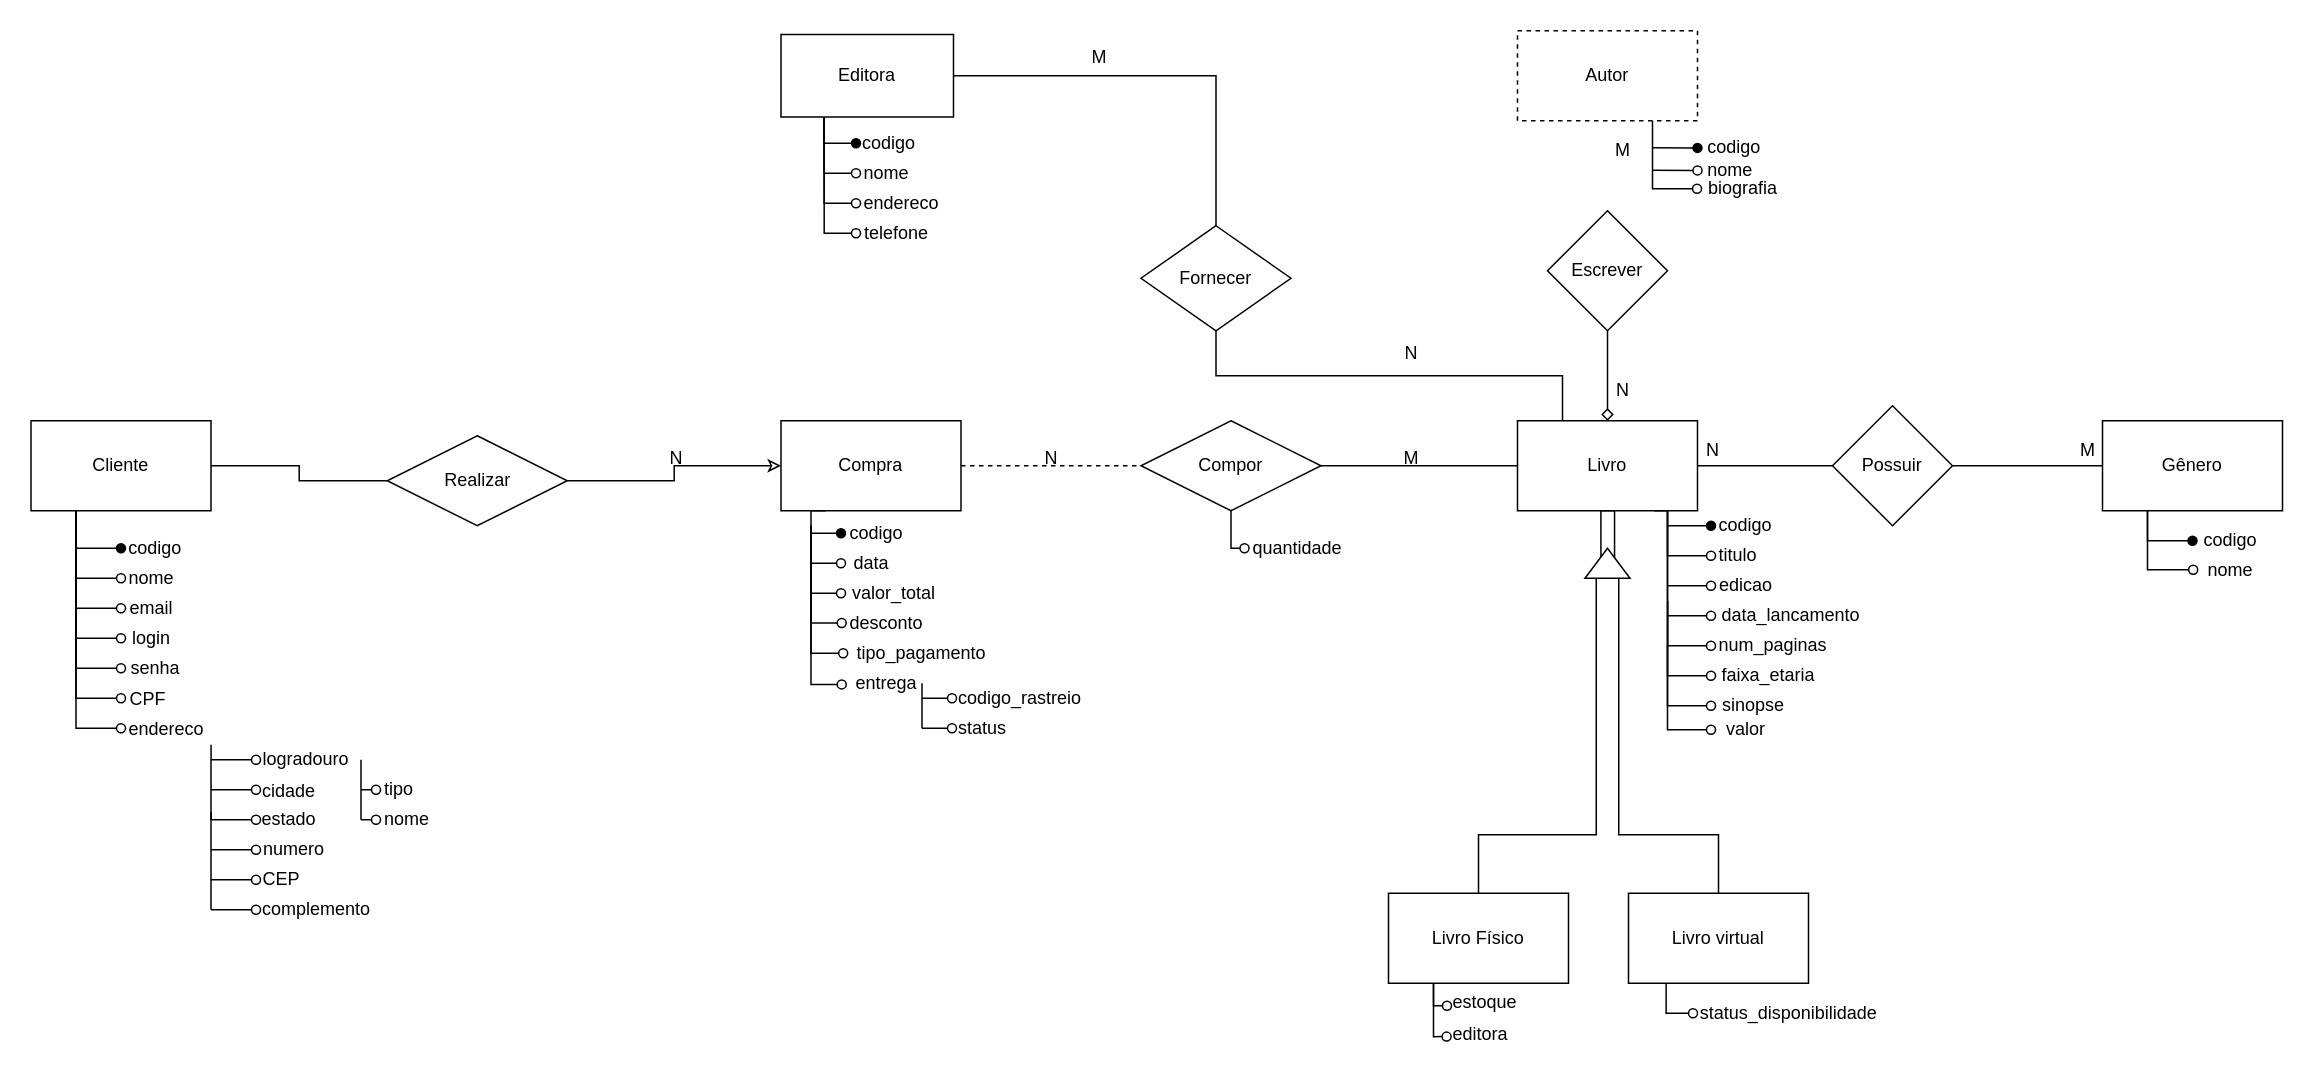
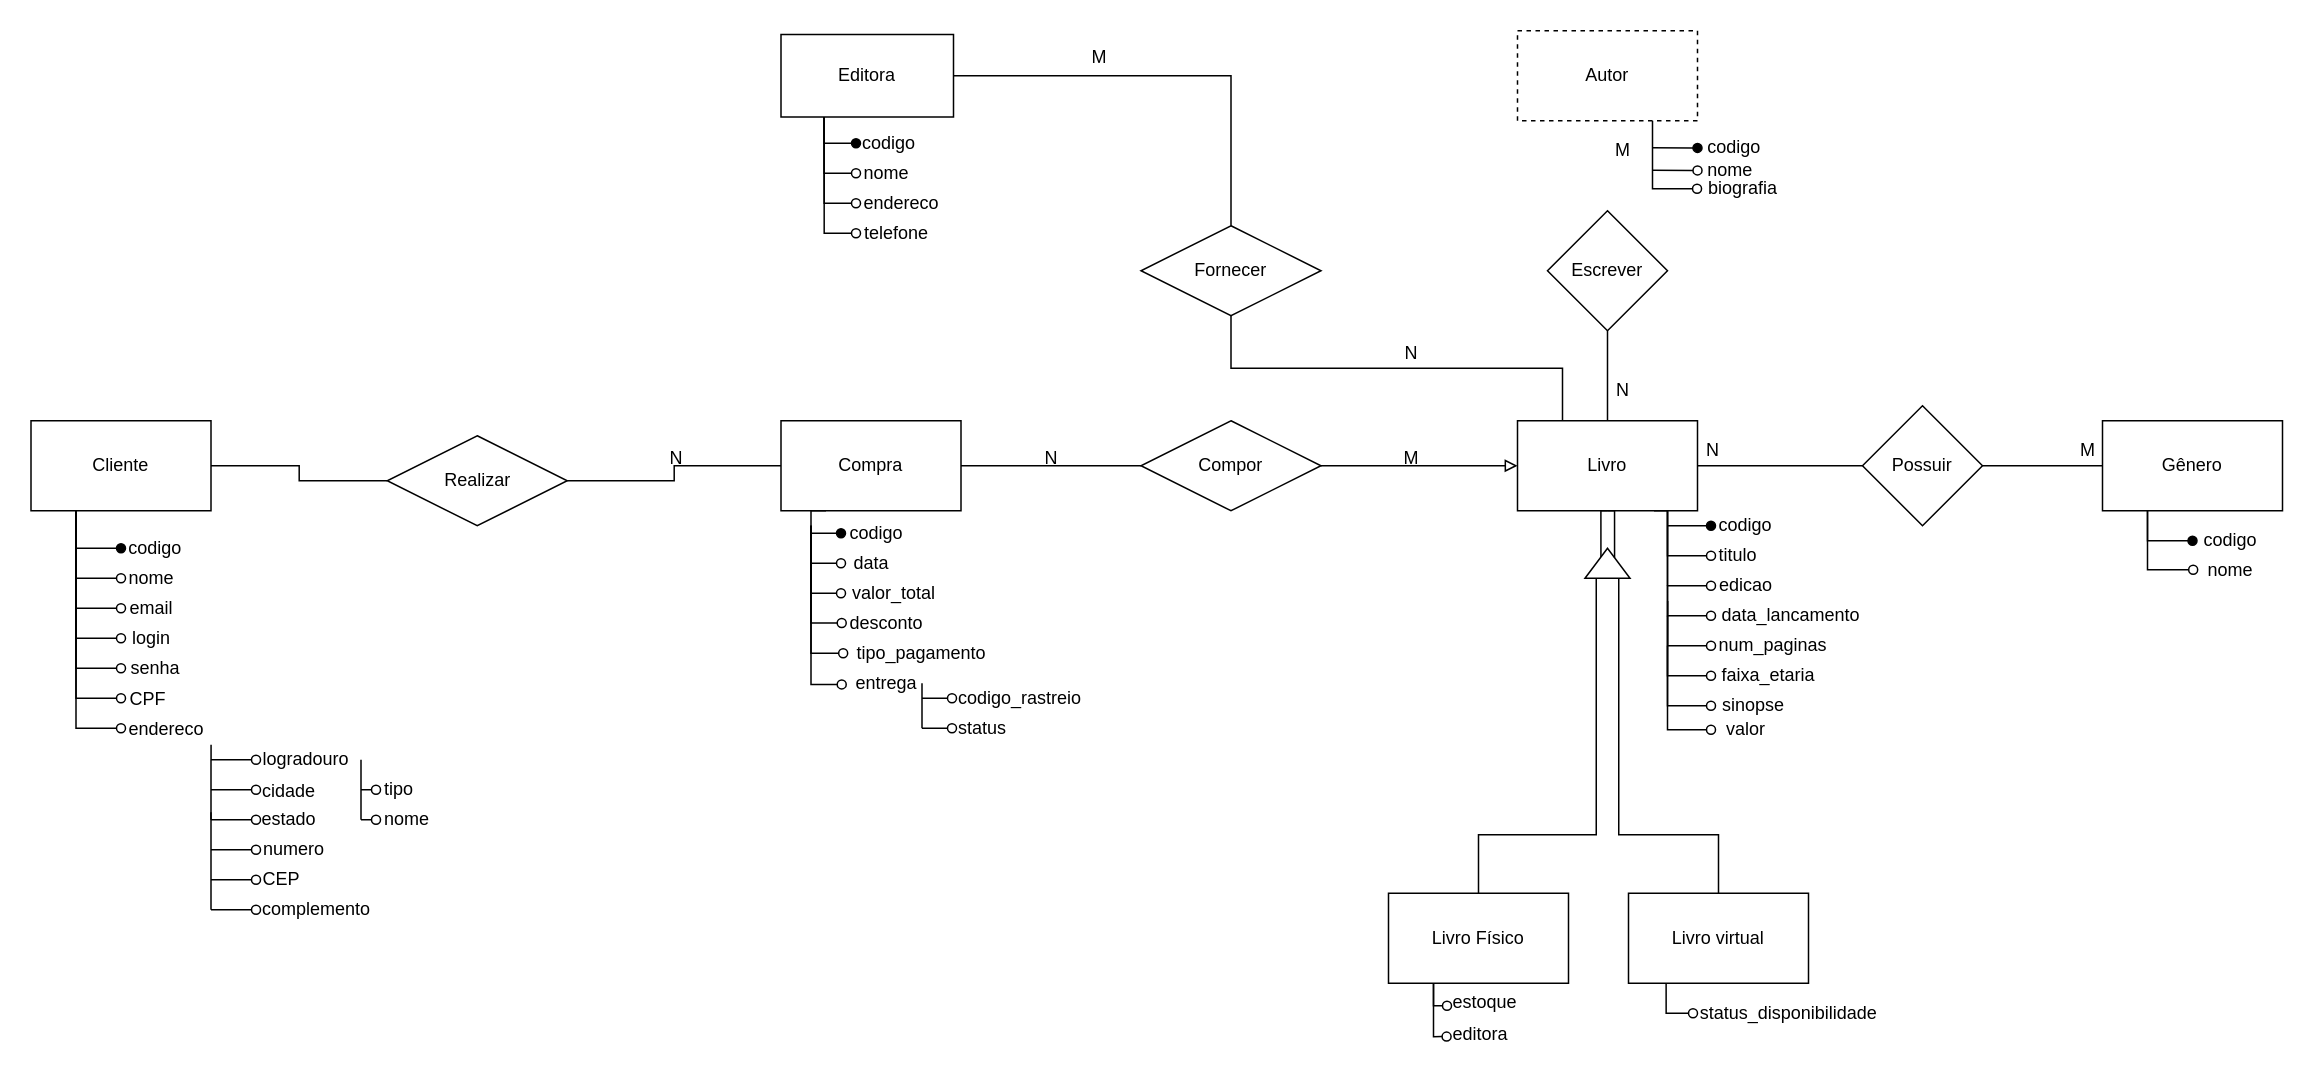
- <mxCell id="124" value="Fornecer" style="shape=rhombus;perimeter=rhombusPerimeter;whiteSpace=wrap;html=1;align=center;" vertex="1" parent="1"><mxGeometry x="760" y="150" width="100" height="70" as="geometry" /></mxCell>
+ <mxCell id="124" value="Fornecer" style="shape=rhombus;perimeter=rhombusPerimeter;whiteSpace=wrap;html=1;align=center;" vertex="1" parent="1"><mxGeometry x="760" y="150" width="120" height="60" as="geometry" /></mxCell>
- <mxCell id="56" style="edgeStyle=none;rounded=0;orthogonalLoop=1;jettySize=auto;html=1;exitX=0.5;exitY=1;exitDx=0;exitDy=0;endArrow=diamond;endFill=0;strokeColor=#000000;fillColor=#e1d5e7;entryX=0.5;entryY=0;entryDx=0;entryDy=0;labelBackgroundColor=none;labelBorderColor=none;" parent="1" source="57" target="20" edge="1"><mxGeometry relative="1" as="geometry"><mxPoint x="1071.143" y="240" as="targetPoint" /></mxGeometry></mxCell>
+ <mxCell id="56" style="edgeStyle=none;rounded=0;orthogonalLoop=1;jettySize=auto;html=1;exitX=0.5;exitY=1;exitDx=0;exitDy=0;endArrow=none;endFill=0;strokeColor=#000000;fillColor=#e1d5e7;entryX=0.5;entryY=0;entryDx=0;entryDy=0;labelBackgroundColor=none;labelBorderColor=none;" parent="1" source="57" target="20" edge="1"><mxGeometry relative="1" as="geometry"><mxPoint x="1071.143" y="240" as="targetPoint" /></mxGeometry></mxCell>
- <mxCell id="76" style="edgeStyle=orthogonalEdgeStyle;rounded=0;orthogonalLoop=1;jettySize=auto;html=1;exitX=1;exitY=0.5;exitDx=0;exitDy=0;entryX=0;entryY=0.5;entryDx=0;entryDy=0;endArrow=classic;endFill=0;labelBackgroundColor=none;labelBorderColor=none;" parent="1" source="78" target="75" edge="1"><mxGeometry relative="1" as="geometry" /></mxCell>
+ <mxCell id="76" style="edgeStyle=orthogonalEdgeStyle;rounded=0;orthogonalLoop=1;jettySize=auto;html=1;exitX=1;exitY=0.5;exitDx=0;exitDy=0;entryX=0;entryY=0.5;entryDx=0;entryDy=0;endArrow=none;endFill=0;labelBackgroundColor=none;labelBorderColor=none;" parent="1" source="78" target="75" edge="1"><mxGeometry relative="1" as="geometry" /></mxCell>
- <mxCell id="72" style="edgeStyle=orthogonalEdgeStyle;rounded=0;orthogonalLoop=1;jettySize=auto;html=1;exitX=1;exitY=0.5;exitDx=0;exitDy=0;endArrow=none;endFill=0;labelBackgroundColor=none;labelBorderColor=none;dashed=1;" parent="1" source="75" target="81" edge="1"><mxGeometry relative="1" as="geometry" /></mxCell>
+ <mxCell id="72" style="edgeStyle=orthogonalEdgeStyle;rounded=0;orthogonalLoop=1;jettySize=auto;html=1;exitX=1;exitY=0.5;exitDx=0;exitDy=0;endArrow=none;endFill=0;labelBackgroundColor=none;labelBorderColor=none;" parent="1" source="75" target="81" edge="1"><mxGeometry relative="1" as="geometry" /></mxCell>
- <mxCell id="79" style="edgeStyle=orthogonalEdgeStyle;rounded=0;orthogonalLoop=1;jettySize=auto;html=1;exitX=1;exitY=0.5;exitDx=0;exitDy=0;entryX=0;entryY=0.5;entryDx=0;entryDy=0;endArrow=none;endFill=0;labelBackgroundColor=none;labelBorderColor=none;" parent="1" source="81" target="20" edge="1"><mxGeometry relative="1" as="geometry" /></mxCell>
+ <mxCell id="79" style="edgeStyle=orthogonalEdgeStyle;rounded=0;orthogonalLoop=1;jettySize=auto;html=1;exitX=1;exitY=0.5;exitDx=0;exitDy=0;entryX=0;entryY=0.5;entryDx=0;entryDy=0;endArrow=block;endFill=0;labelBackgroundColor=none;labelBorderColor=none;" parent="1" source="81" target="20" edge="1"><mxGeometry relative="1" as="geometry" /></mxCell>
- <mxCell id="67" value="Possuir" style="rhombus;whiteSpace=wrap;html=1;labelBackgroundColor=none;labelBorderColor=none;fillColor=none;" parent="1" vertex="1"><mxGeometry x="1221" y="270" width="80" height="80" as="geometry" /></mxCell>
+ <mxCell id="67" value="Possuir" style="rhombus;whiteSpace=wrap;html=1;labelBackgroundColor=none;labelBorderColor=none;fillColor=none;" parent="1" vertex="1"><mxGeometry x="1241" y="270" width="80" height="80" as="geometry" /></mxCell>
- <mxCell id="80" style="edgeStyle=orthogonalEdgeStyle;rounded=0;orthogonalLoop=1;jettySize=auto;html=1;endArrow=oval;endFill=0;labelBackgroundColor=none;labelBorderColor=none;exitX=0.5;exitY=1;exitDx=0;exitDy=0;" parent="1" source="81" target="85" edge="1"><mxGeometry relative="1" as="geometry"><mxPoint x="819.714" y="235" as="targetPoint" /><Array as="points"><mxPoint x="820" y="365" /></Array><mxPoint x="820" y="335" as="sourcePoint" /></mxGeometry></mxCell>
- <mxCell id="85" value="quantidade" style="text;html=1;align=center;verticalAlign=middle;resizable=0;points=[];autosize=1;strokeColor=none;fillColor=none;labelBackgroundColor=none;labelBorderColor=none;" parent="1" vertex="1"><mxGeometry x="829" y="355" width="70" height="20" as="geometry" /></mxCell>
